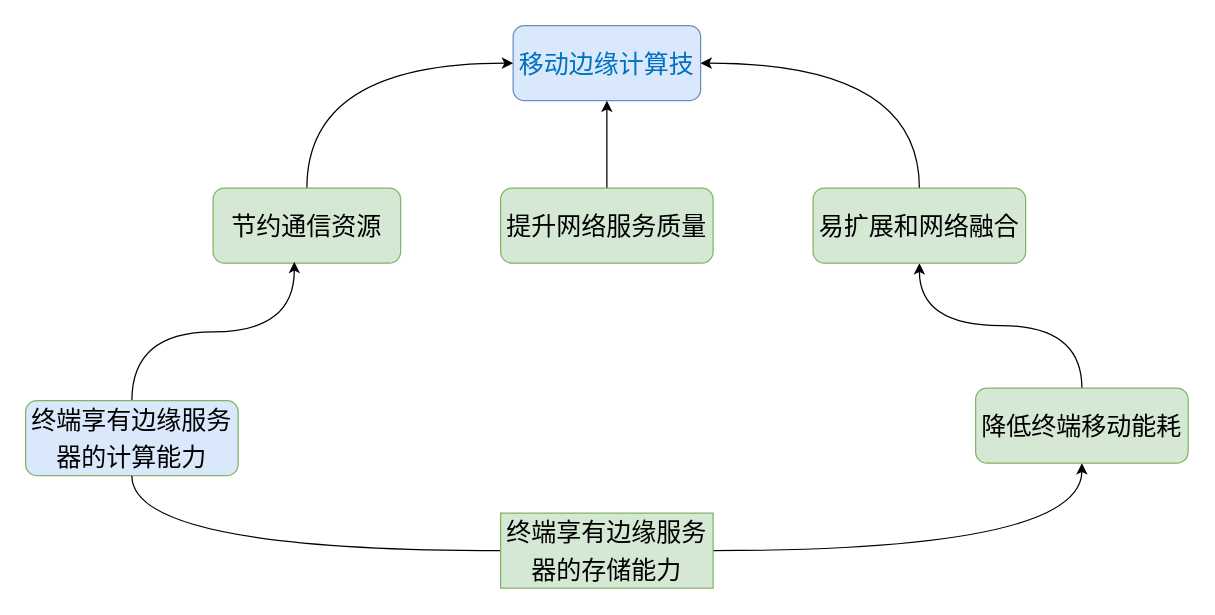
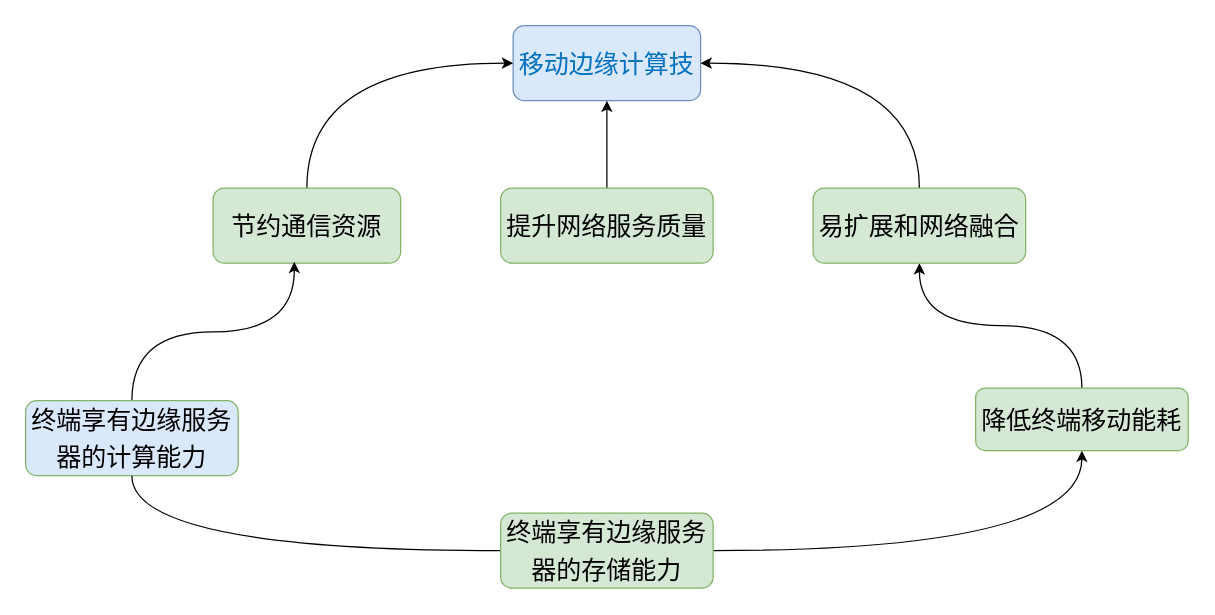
- <mxCell id="13" value="&lt;span style=&quot;line-height: 150%&quot;&gt;&lt;font style=&quot;font-size: 20px&quot;&gt;降低终端移动能耗&lt;/font&gt;&lt;/span&gt;" style="rounded=1;whiteSpace=wrap;html=1;fontSize=20;fillColor=#d5e8d4;strokeColor=#82b366;" vertex="1" parent="1"><mxGeometry x="780" y="310" width="170" height="60" as="geometry" /></mxCell>
+ <mxCell id="13" value="&lt;span style=&quot;line-height: 150%&quot;&gt;&lt;font style=&quot;font-size: 20px&quot;&gt;降低终端移动能耗&lt;/font&gt;&lt;/span&gt;" style="rounded=1;whiteSpace=wrap;html=1;fontSize=20;fillColor=#d5e8d4;strokeColor=#82b366;" vertex="1" parent="1"><mxGeometry x="780" y="310" width="170" height="50" as="geometry" /></mxCell>
- <mxCell id="11" value="&lt;span style=&quot;line-height: 150%&quot;&gt;&lt;font style=&quot;font-size: 20px&quot;&gt;终端享有边缘服务器的存储能力&lt;/font&gt;&lt;/span&gt;" style="whiteSpace=wrap;html=1;fontSize=20;fillColor=#d5e8d4;strokeColor=#82b366;rounded=0;" vertex="1" parent="1"><mxGeometry x="400" y="410" width="170" height="60" as="geometry" /></mxCell>
+ <mxCell id="11" value="&lt;span style=&quot;line-height: 150%&quot;&gt;&lt;font style=&quot;font-size: 20px&quot;&gt;终端享有边缘服务器的存储能力&lt;/font&gt;&lt;/span&gt;" style="rounded=1;whiteSpace=wrap;html=1;fontSize=20;fillColor=#d5e8d4;strokeColor=#82b366;" vertex="1" parent="1"><mxGeometry x="400" y="410" width="170" height="60" as="geometry" /></mxCell>
